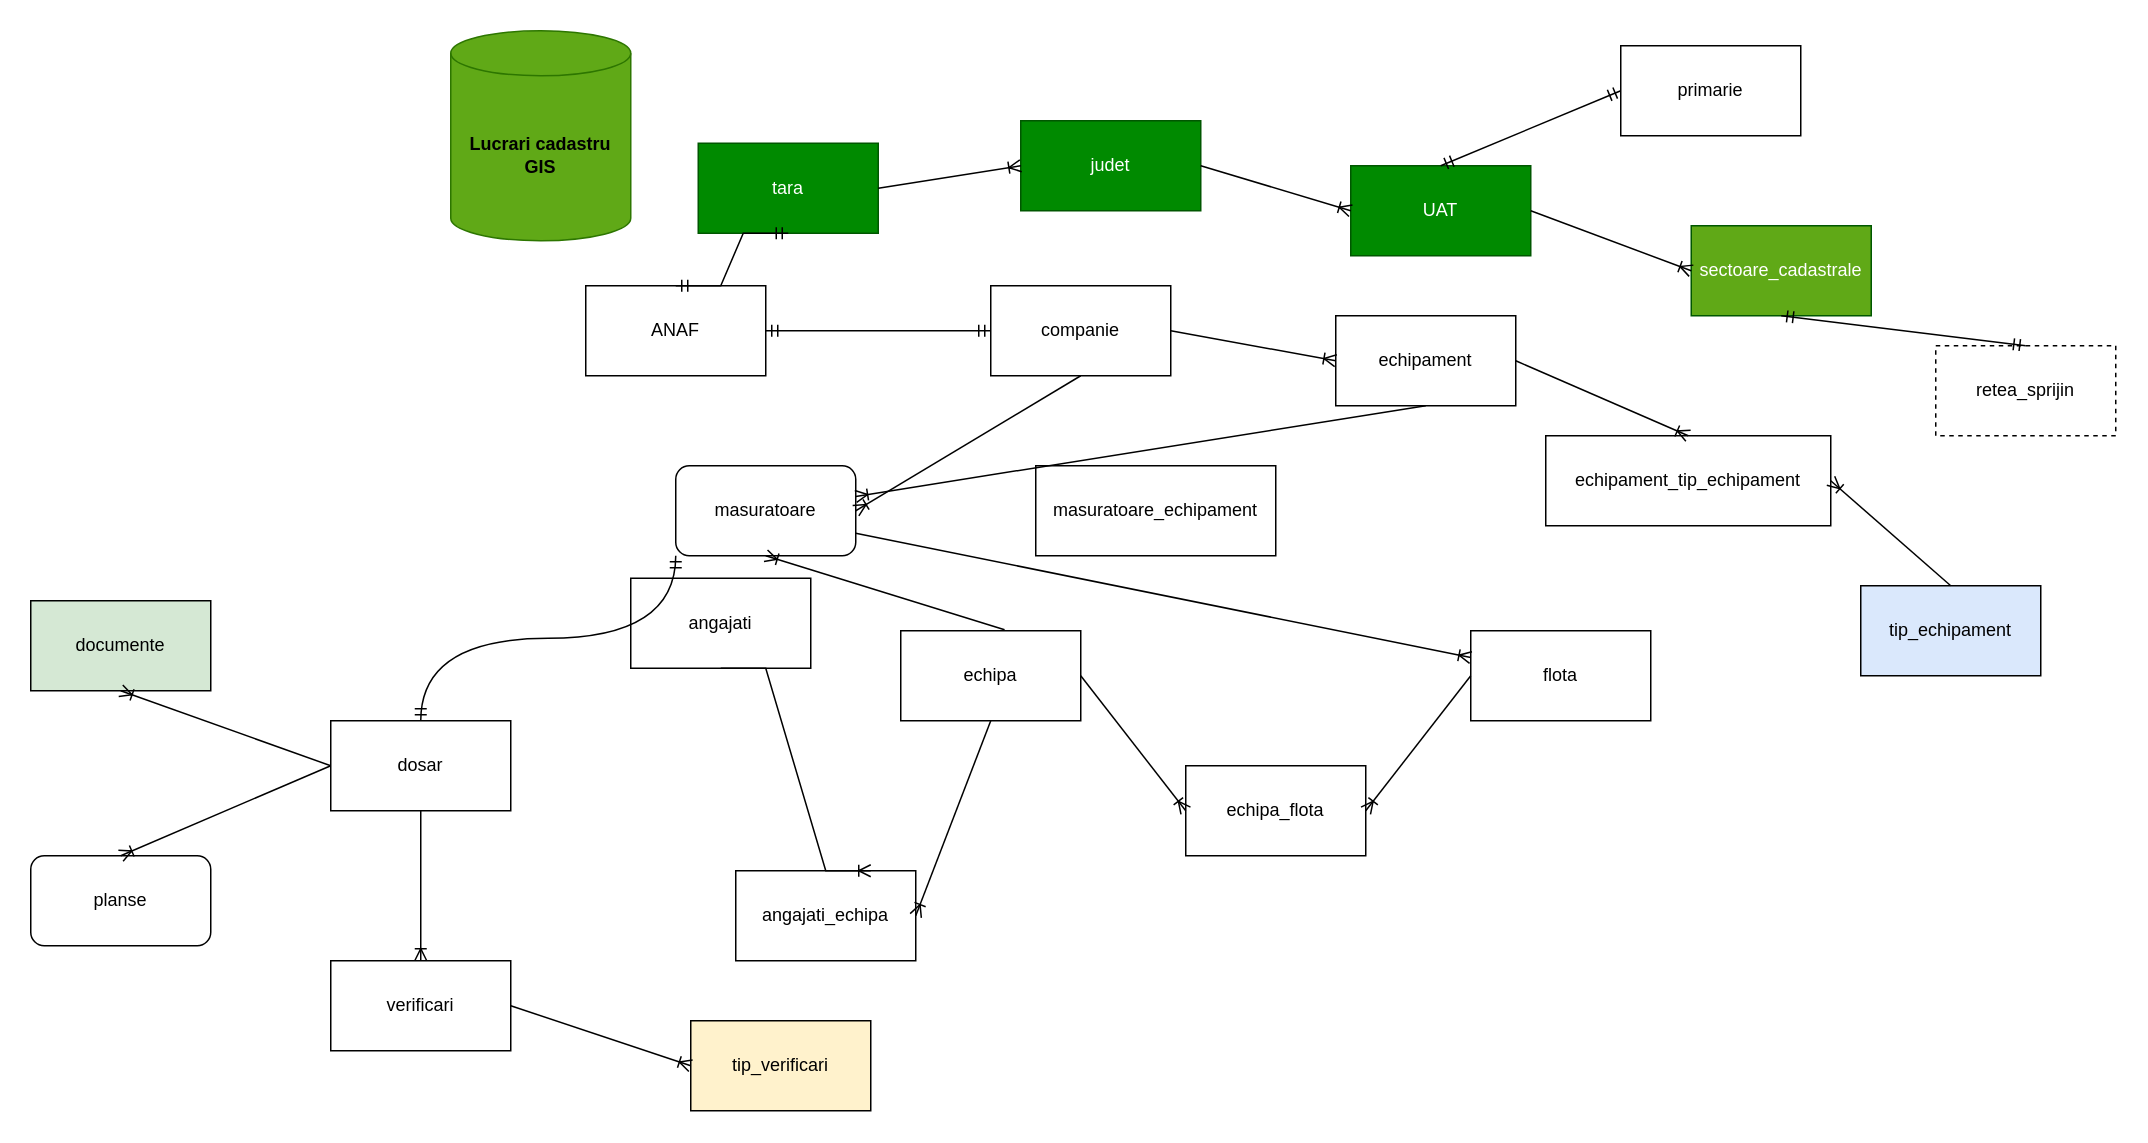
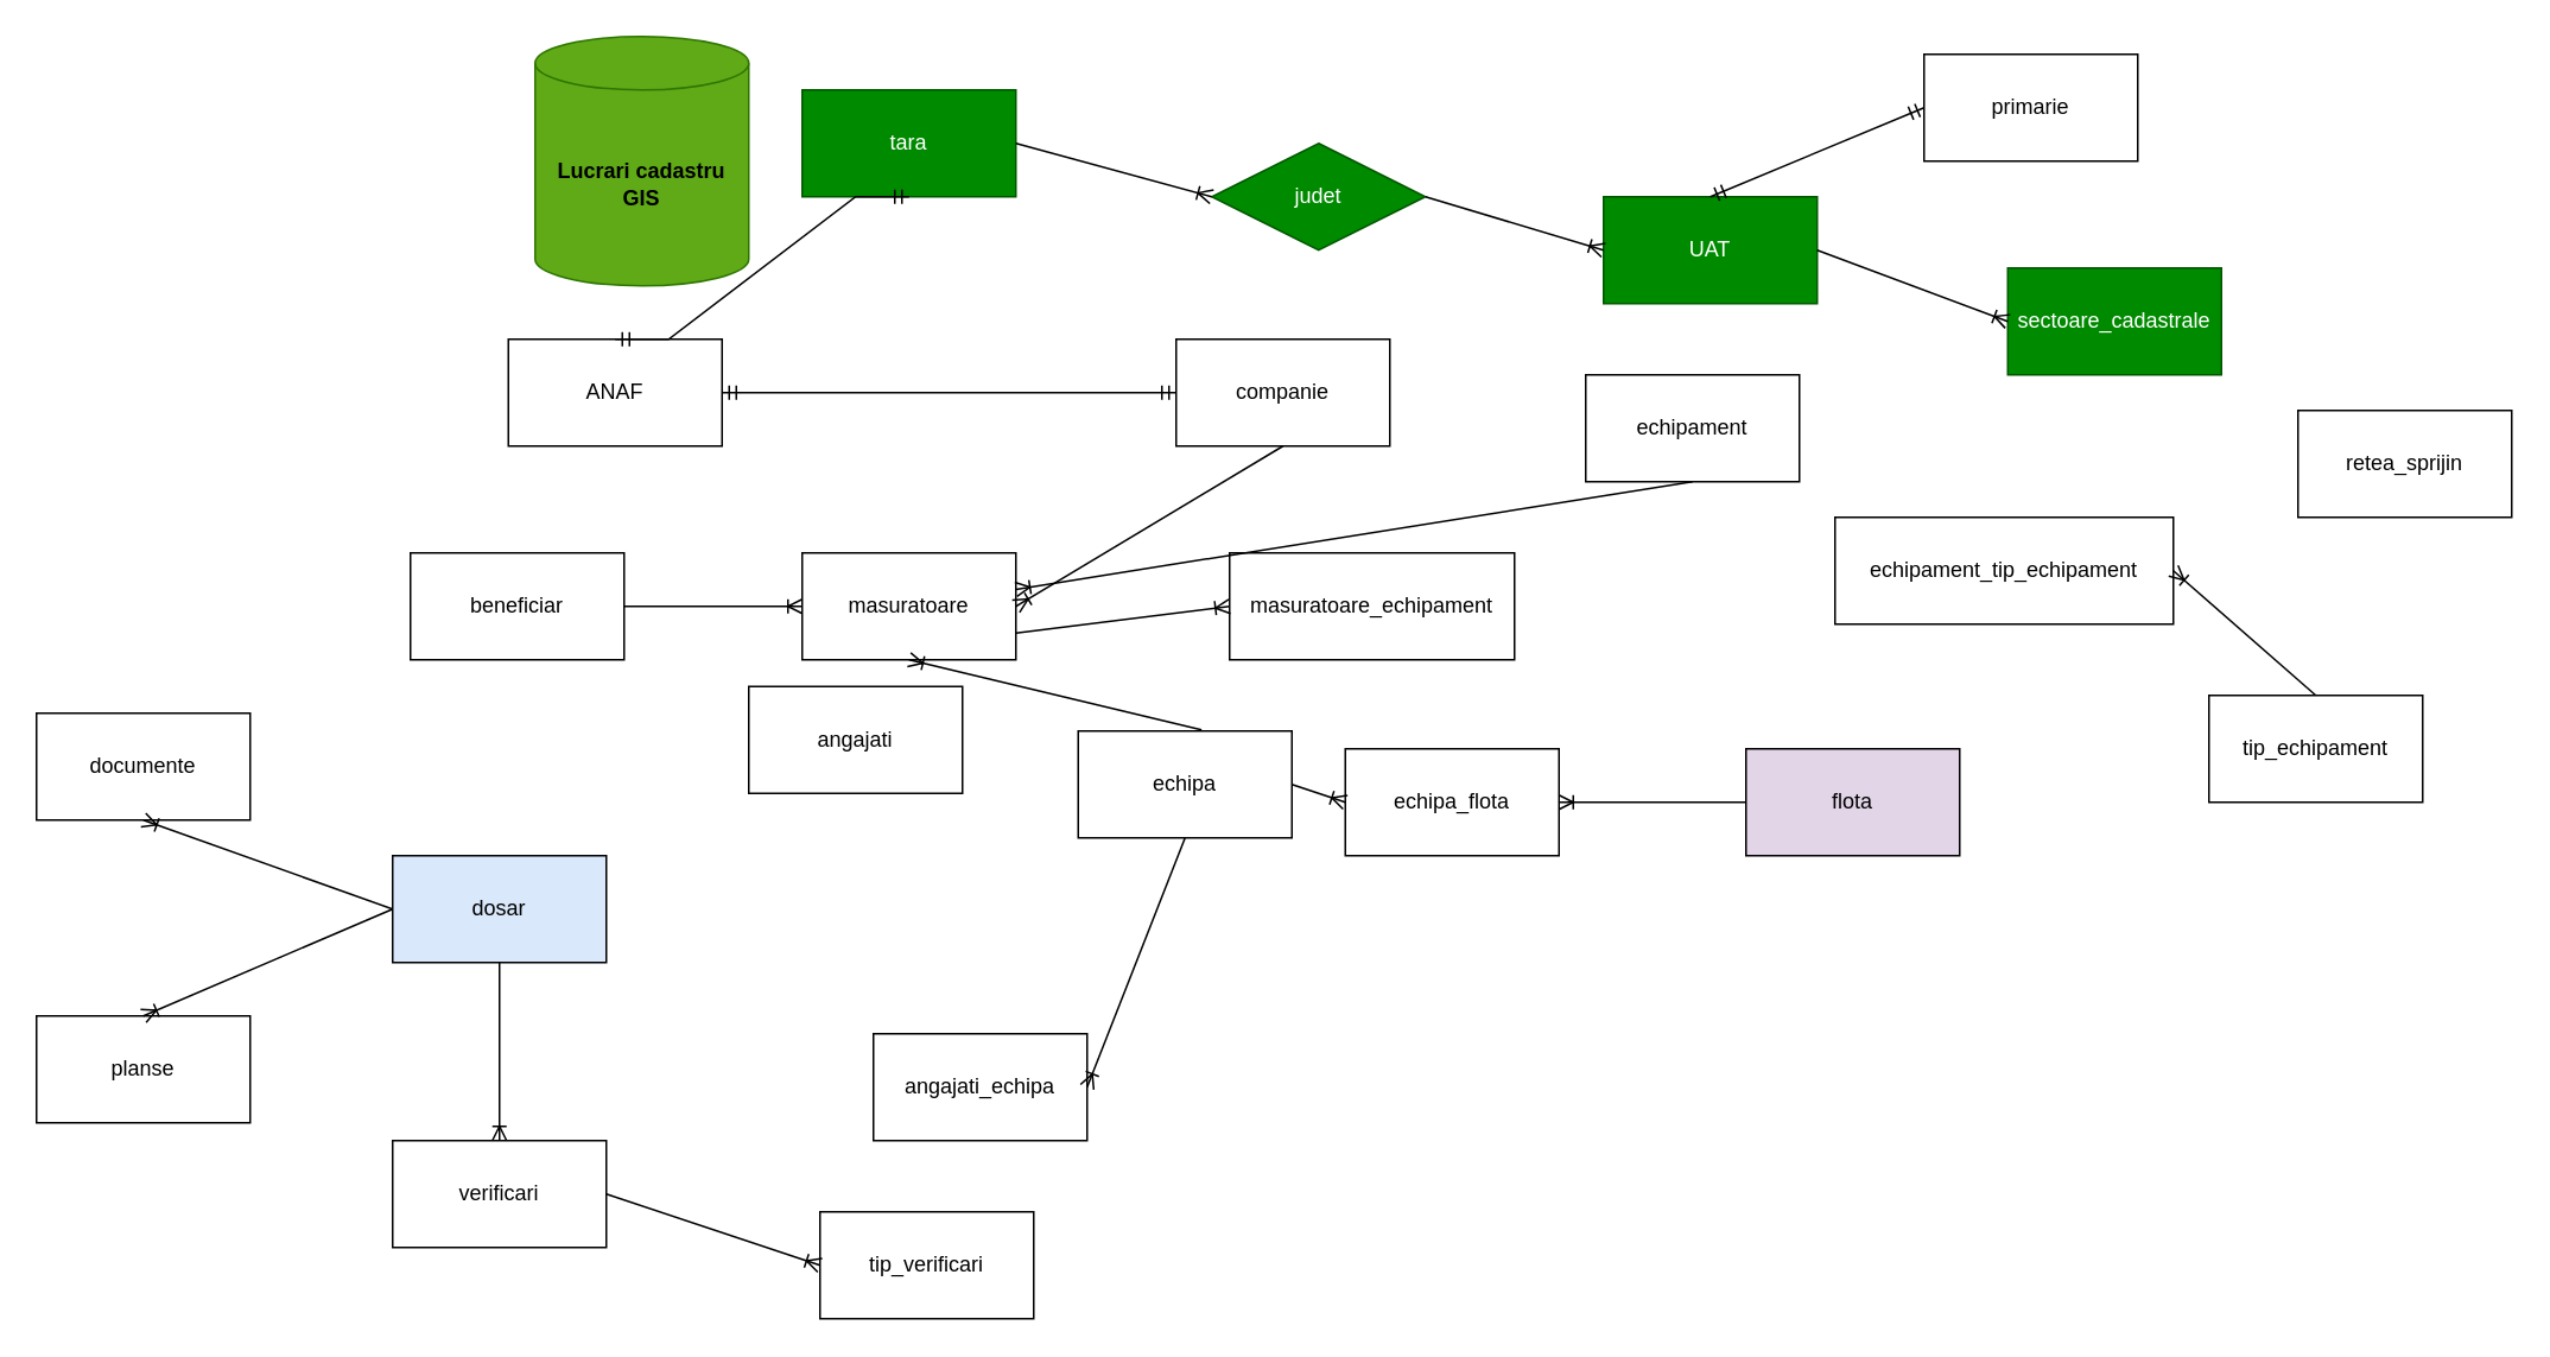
- <mxCell id="19" value="judet" style="rounded=0;whiteSpace=wrap;html=1;fillColor=#008a00;fontColor=#ffffff;strokeColor=#005700;" vertex="1" parent="1"><mxGeometry x="680" y="80" width="120" height="60" as="geometry" /></mxCell>
+ <mxCell id="19" value="judet" style="rhombus;whiteSpace=wrap;html=1;fillColor=#008a00;fontColor=#ffffff;strokeColor=#005700;" vertex="1" parent="1"><mxGeometry x="680" y="80" width="120" height="60" as="geometry" /></mxCell>
- <mxCell id="21" value="tara" style="rounded=0;whiteSpace=wrap;html=1;fillColor=#008a00;fontColor=#ffffff;strokeColor=#005700;" vertex="1" parent="1"><mxGeometry x="465" y="95" width="120" height="60" as="geometry" /></mxCell>
+ <mxCell id="21" value="tara" style="rounded=0;whiteSpace=wrap;html=1;fillColor=#008a00;fontColor=#ffffff;strokeColor=#005700;" vertex="1" parent="1"><mxGeometry x="450" y="50" width="120" height="60" as="geometry" /></mxCell>
- <mxCell id="3" value="sectoare_cadastrale" style="rounded=0;whiteSpace=wrap;html=1;fillColor=#60a917;fontColor=#ffffff;strokeColor=#005700;" vertex="1" parent="1"><mxGeometry x="1127" y="150" width="120" height="60" as="geometry" /></mxCell>
+ <mxCell id="3" value="sectoare_cadastrale" style="rounded=0;whiteSpace=wrap;html=1;fillColor=#008a00;fontColor=#ffffff;strokeColor=#005700;" vertex="1" parent="1"><mxGeometry x="1127" y="150" width="120" height="60" as="geometry" /></mxCell>
- <mxCell id="25" value="ANAF" style="rounded=0;whiteSpace=wrap;html=1;" vertex="1" parent="1"><mxGeometry x="390" y="190" width="120" height="60" as="geometry" /></mxCell>
+ <mxCell id="25" value="ANAF" style="rounded=0;whiteSpace=wrap;html=1;" vertex="1" parent="1"><mxGeometry x="285" y="190" width="120" height="60" as="geometry" /></mxCell>
- <mxCell id="39" value="" style="fontSize=12;html=1;endArrow=ERmandOne;startArrow=ERmandOne;rounded=0;entryX=0.5;entryY=1;entryDx=0;entryDy=0;exitX=0.5;exitY=0;exitDx=0;exitDy=0;" edge="1" parent="1" source="4" target="3"><mxGeometry width="100" height="100" relative="1" as="geometry"><mxPoint x="950" y="400" as="sourcePoint" /><mxPoint x="1050" y="300" as="targetPoint" /></mxGeometry></mxCell>
- <mxCell id="24" value="" style="fontSize=12;html=1;endArrow=ERoneToMany;rounded=0;exitX=1;exitY=0.5;exitDx=0;exitDy=0;entryX=0;entryY=0.5;entryDx=0;entryDy=0;" edge="1" parent="1" source="23" target="7"><mxGeometry width="100" height="100" relative="1" as="geometry"><mxPoint x="800" y="280" as="sourcePoint" /><mxPoint x="890" y="240" as="targetPoint" /></mxGeometry></mxCell>
- <mxCell id="4" value="retea_sprijin" style="rounded=0;whiteSpace=wrap;html=1;dashed=1;" vertex="1" parent="1"><mxGeometry x="1290" y="230" width="120" height="60" as="geometry" /></mxCell>
+ <mxCell id="4" value="retea_sprijin" style="rounded=0;whiteSpace=wrap;html=1;" vertex="1" parent="1"><mxGeometry x="1290" y="230" width="120" height="60" as="geometry" /></mxCell>
- <mxCell id="44" value="" style="fontSize=12;html=1;endArrow=ERoneToMany;rounded=0;entryX=0.5;entryY=0;entryDx=0;entryDy=0;exitX=1;exitY=0.5;exitDx=0;exitDy=0;" edge="1" parent="1" source="7" target="42"><mxGeometry width="100" height="100" relative="1" as="geometry"><mxPoint x="1050" y="220" as="sourcePoint" /><mxPoint x="1120" y="260" as="targetPoint" /></mxGeometry></mxCell>
+ <mxCell id="12" value="beneficiar" style="rounded=0;whiteSpace=wrap;html=1;" vertex="1" parent="1"><mxGeometry x="230" y="310" width="120" height="60" as="geometry" /></mxCell>
+ <mxCell id="41" value="" style="edgeStyle=entityRelationEdgeStyle;fontSize=12;html=1;endArrow=ERoneToMany;rounded=0;entryX=0;entryY=0.5;entryDx=0;entryDy=0;exitX=1;exitY=0.5;exitDx=0;exitDy=0;" edge="1" parent="1" source="12" target="10"><mxGeometry width="100" height="100" relative="1" as="geometry"><mxPoint x="250" y="500" as="sourcePoint" /><mxPoint x="350" y="400" as="targetPoint" /></mxGeometry></mxCell>
- <mxCell id="10" value="masuratoare" style="whiteSpace=wrap;html=1;rounded=1;" vertex="1" parent="1"><mxGeometry x="450" y="310" width="120" height="60" as="geometry" /></mxCell>
+ <mxCell id="10" value="masuratoare" style="rounded=0;whiteSpace=wrap;html=1;" vertex="1" parent="1"><mxGeometry x="450" y="310" width="120" height="60" as="geometry" /></mxCell>
- <mxCell id="30" value="" style="fontSize=12;html=1;endArrow=ERoneToMany;rounded=0;exitX=1;exitY=0.75;exitDx=0;exitDy=0;" edge="1" parent="1" source="10" target="8"><mxGeometry width="100" height="100" relative="1" as="geometry"><mxPoint x="570" y="500" as="sourcePoint" /><mxPoint x="670" y="400" as="targetPoint" /></mxGeometry></mxCell>
+ <mxCell id="30" value="" style="fontSize=12;html=1;endArrow=ERoneToMany;rounded=0;exitX=1;exitY=0.75;exitDx=0;exitDy=0;entryX=0;entryY=0.5;entryDx=0;entryDy=0;" edge="1" parent="1" source="10" target="29"><mxGeometry width="100" height="100" relative="1" as="geometry"><mxPoint x="570" y="500" as="sourcePoint" /><mxPoint x="670" y="400" as="targetPoint" /></mxGeometry></mxCell>
- <mxCell id="43" value="tip_echipament" style="rounded=0;whiteSpace=wrap;html=1;fillColor=#dae8fc;" vertex="1" parent="1"><mxGeometry x="1240" y="390" width="120" height="60" as="geometry" /></mxCell>
+ <mxCell id="43" value="tip_echipament" style="rounded=0;whiteSpace=wrap;html=1;" vertex="1" parent="1"><mxGeometry x="1240" y="390" width="120" height="60" as="geometry" /></mxCell>
- <mxCell id="47" value="" style="edgeStyle=orthogonalEdgeStyle;fontSize=12;html=1;endArrow=ERmandOne;startArrow=ERmandOne;rounded=0;entryX=0;entryY=1;entryDx=0;entryDy=0;exitX=0.5;exitY=0;exitDx=0;exitDy=0;curved=1;" edge="1" parent="1" source="13" target="10"><mxGeometry width="100" height="100" relative="1" as="geometry"><mxPoint x="270" y="470" as="sourcePoint" /><mxPoint x="370" y="370" as="targetPoint" /></mxGeometry></mxCell>
- <mxCell id="9" value="documente" style="rounded=0;whiteSpace=wrap;html=1;fillColor=#d5e8d4;" vertex="1" parent="1"><mxGeometry x="20" y="400" width="120" height="60" as="geometry" /></mxCell>
+ <mxCell id="9" value="documente" style="rounded=0;whiteSpace=wrap;html=1;" vertex="1" parent="1"><mxGeometry x="20" y="400" width="120" height="60" as="geometry" /></mxCell>
- <mxCell id="5" value="echipa" style="rounded=0;whiteSpace=wrap;html=1;" vertex="1" parent="1"><mxGeometry x="600" y="420" width="120" height="60" as="geometry" /></mxCell>
+ <mxCell id="5" value="echipa" style="rounded=0;whiteSpace=wrap;html=1;" vertex="1" parent="1"><mxGeometry x="605" y="410" width="120" height="60" as="geometry" /></mxCell>
- <mxCell id="8" value="flota" style="rounded=0;whiteSpace=wrap;html=1;" vertex="1" parent="1"><mxGeometry x="980" y="420" width="120" height="60" as="geometry" /></mxCell>
+ <mxCell id="8" value="flota" style="rounded=0;whiteSpace=wrap;html=1;fillColor=#e1d5e7;" vertex="1" parent="1"><mxGeometry x="980" y="420" width="120" height="60" as="geometry" /></mxCell>
- <mxCell id="13" value="dosar" style="rounded=0;whiteSpace=wrap;html=1;" vertex="1" parent="1"><mxGeometry x="220" y="480" width="120" height="60" as="geometry" /></mxCell>
+ <mxCell id="13" value="dosar" style="rounded=0;whiteSpace=wrap;html=1;fillColor=#dae8fc;" vertex="1" parent="1"><mxGeometry x="220" y="480" width="120" height="60" as="geometry" /></mxCell>
- <mxCell id="33" value="" style="edgeStyle=entityRelationEdgeStyle;fontSize=12;html=1;endArrow=ERoneToMany;rounded=0;exitX=0.5;exitY=1;exitDx=0;exitDy=0;entryX=0.75;entryY=0;entryDx=0;entryDy=0;" edge="1" parent="1" source="6" target="32"><mxGeometry width="100" height="100" relative="1" as="geometry"><mxPoint x="580" y="560" as="sourcePoint" /><mxPoint x="740" y="530" as="targetPoint" /></mxGeometry></mxCell>
- <mxCell id="36" value="echipa_flota" style="rounded=0;whiteSpace=wrap;html=1;" vertex="1" parent="1"><mxGeometry x="790" y="510" width="120" height="60" as="geometry" /></mxCell>
+ <mxCell id="36" value="echipa_flota" style="rounded=0;whiteSpace=wrap;html=1;" vertex="1" parent="1"><mxGeometry x="755" y="420" width="120" height="60" as="geometry" /></mxCell>
- <mxCell id="14" value="planse" style="whiteSpace=wrap;html=1;rounded=1;" vertex="1" parent="1"><mxGeometry x="20" y="570" width="120" height="60" as="geometry" /></mxCell>
+ <mxCell id="14" value="planse" style="rounded=0;whiteSpace=wrap;html=1;" vertex="1" parent="1"><mxGeometry x="20" y="570" width="120" height="60" as="geometry" /></mxCell>
- <mxCell id="15" value="tip_verificari" style="rounded=0;whiteSpace=wrap;html=1;fillColor=#fff2cc;" vertex="1" parent="1"><mxGeometry x="460" y="680" width="120" height="60" as="geometry" /></mxCell>
+ <mxCell id="15" value="tip_verificari" style="rounded=0;whiteSpace=wrap;html=1;" vertex="1" parent="1"><mxGeometry x="460" y="680" width="120" height="60" as="geometry" /></mxCell>
